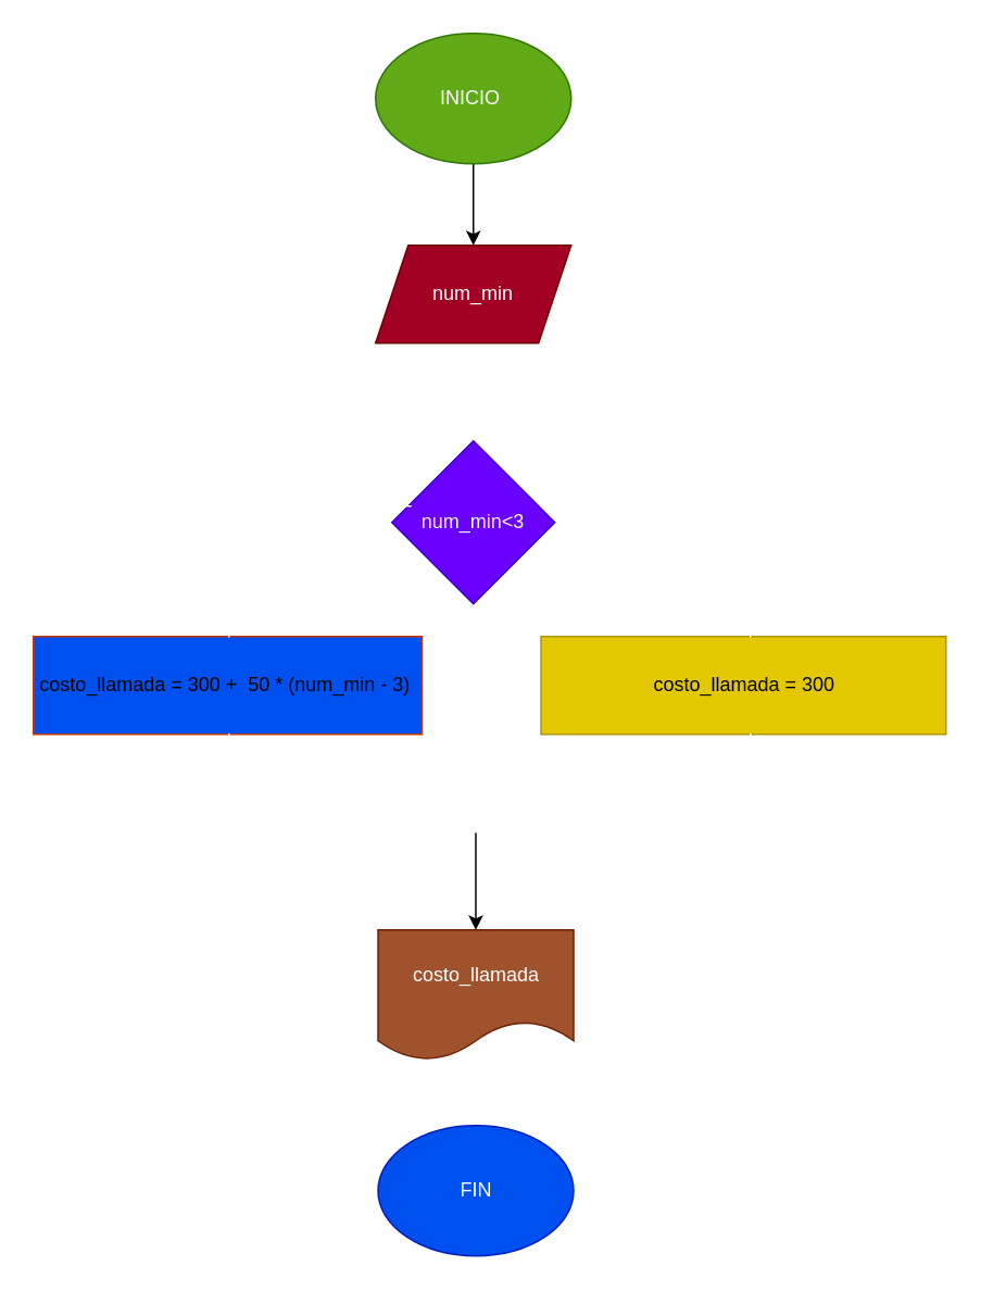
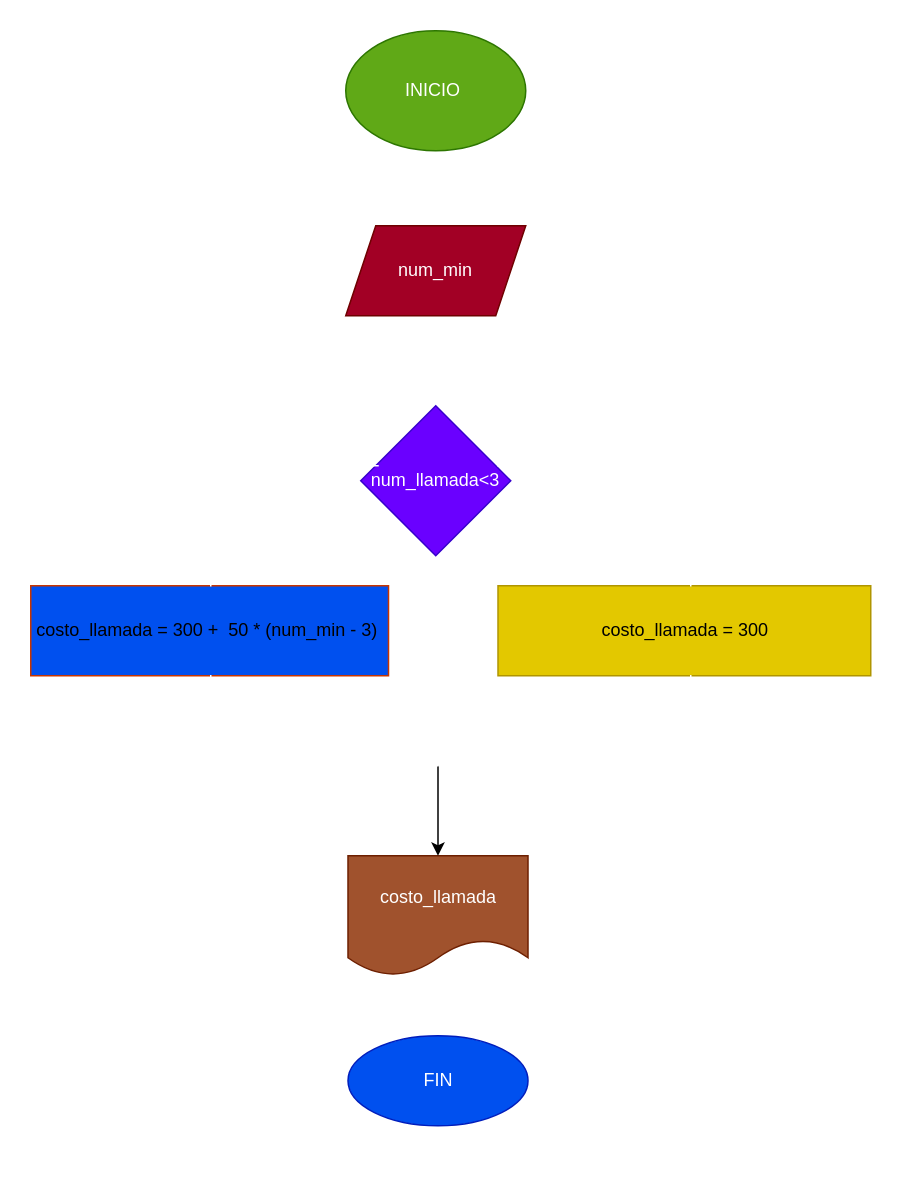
- <mxCell id="2" value="" style="edgeStyle=none;html=1;" edge="1" parent="1" source="3" target="4"><mxGeometry relative="1" as="geometry" /></mxCell>
- <mxCell id="5" value="num_min&amp;lt;3" style="rhombus;whiteSpace=wrap;html=1;fillColor=#6a00ff;fontColor=#ffffff;strokeColor=#3700CC;" vertex="1" parent="1"><mxGeometry x="240" y="270" width="100" height="100" as="geometry" /></mxCell>
+ <mxCell id="5" value="num_llamada&amp;lt;3" style="rhombus;whiteSpace=wrap;html=1;fillColor=#6a00ff;fontColor=#ffffff;strokeColor=#3700CC;" vertex="1" parent="1"><mxGeometry x="240" y="270" width="100" height="100" as="geometry" /></mxCell>
- <mxCell id="9" value="FIN" style="ellipse;whiteSpace=wrap;html=1;fillColor=#0050ef;fontColor=#ffffff;strokeColor=#001DBC;" vertex="1" parent="1"><mxGeometry x="231.5" y="690" width="120" height="80" as="geometry" /></mxCell>
+ <mxCell id="9" value="FIN" style="ellipse;whiteSpace=wrap;html=1;fillColor=#0050ef;fontColor=#ffffff;strokeColor=#001DBC;" vertex="1" parent="1"><mxGeometry x="231.5" y="690" width="120" height="60" as="geometry" /></mxCell>
